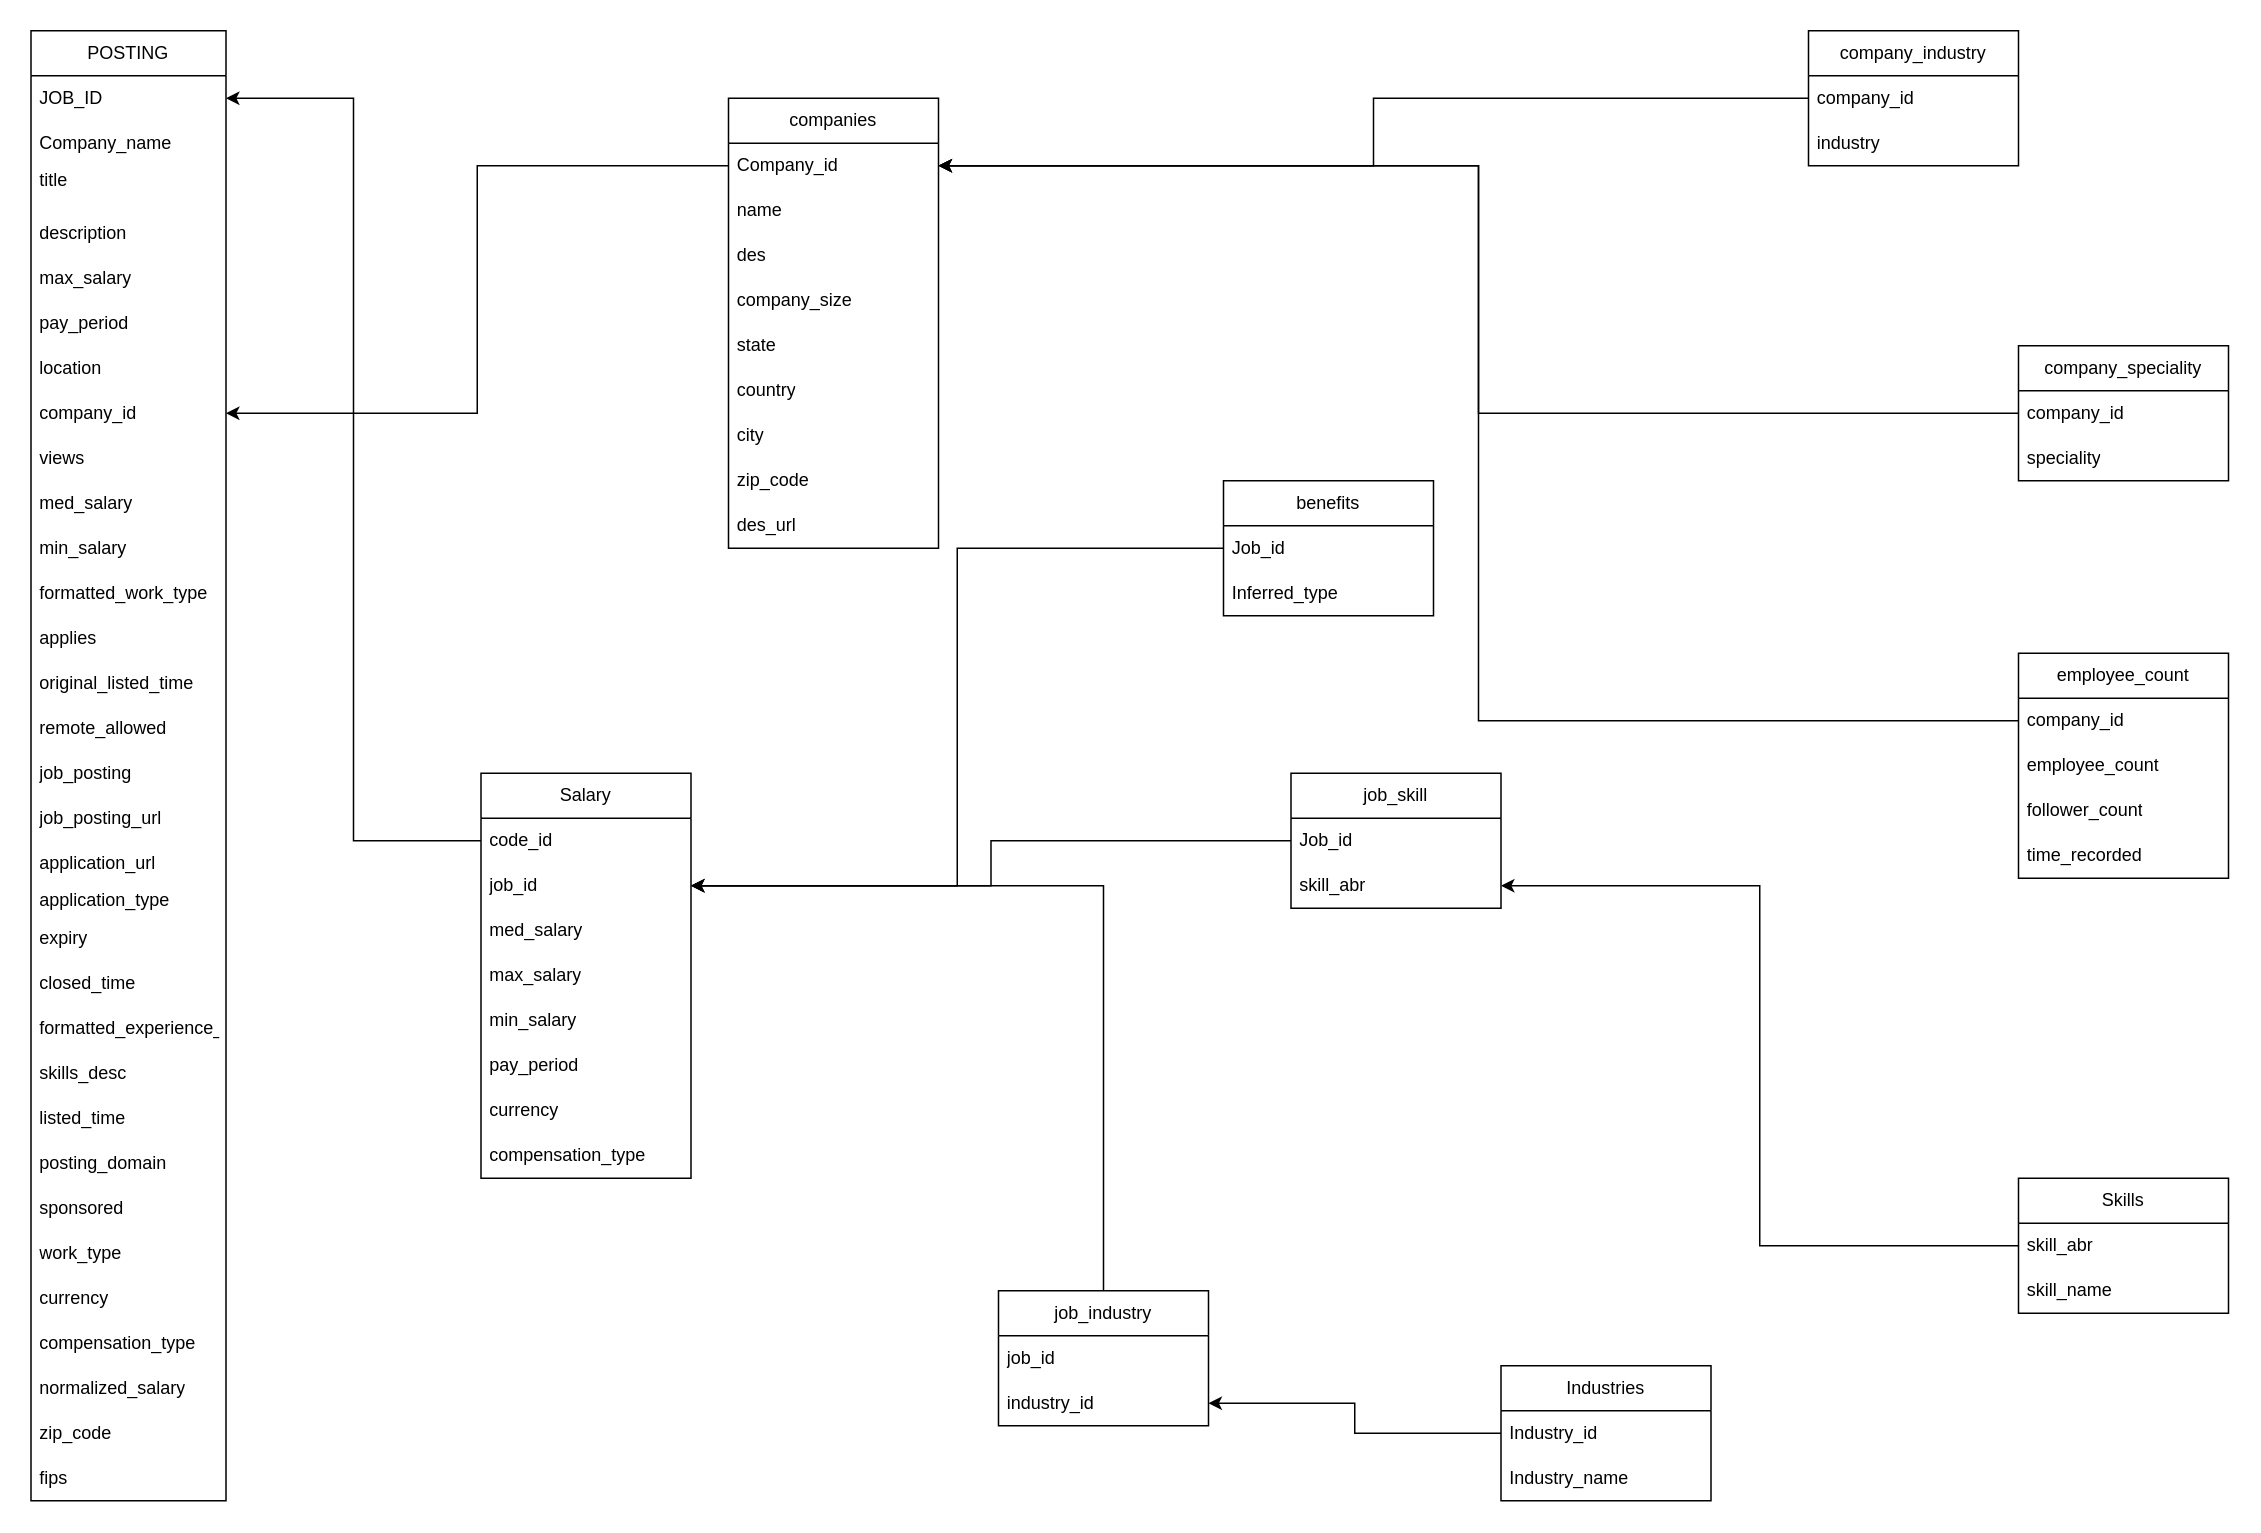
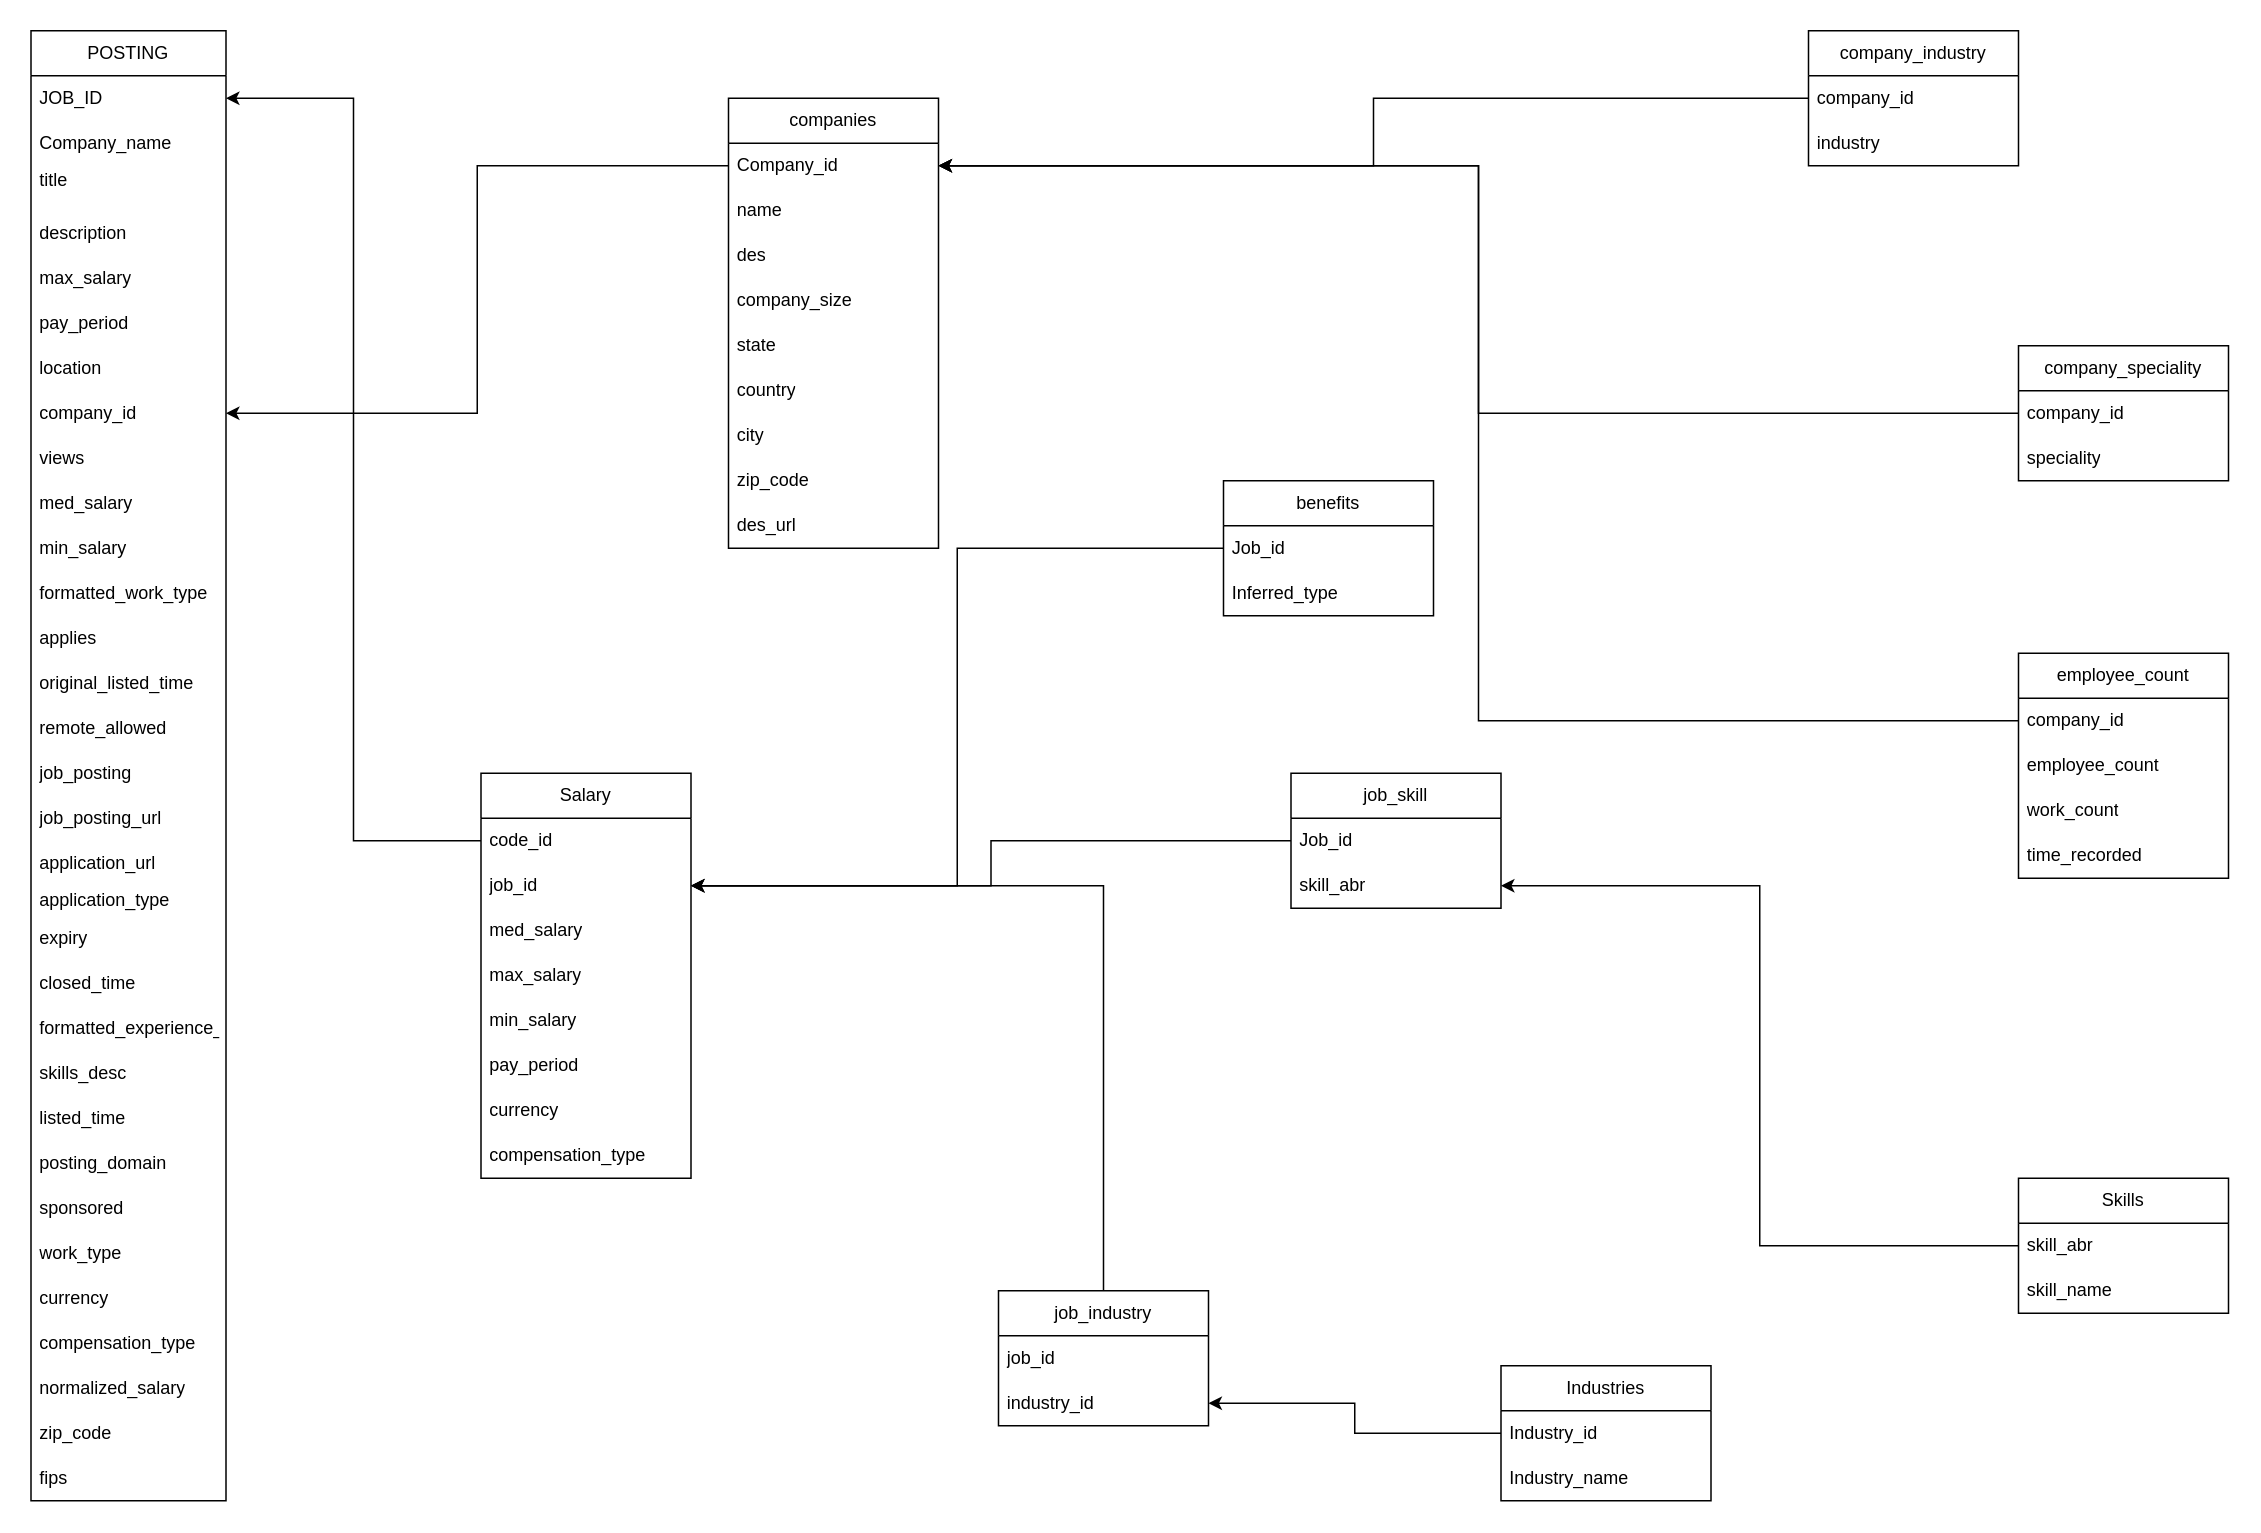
- <mxCell id="56" value="follower_count" style="text;strokeColor=none;fillColor=none;align=left;verticalAlign=middle;spacingLeft=4;spacingRight=4;overflow=hidden;points=[[0,0.5],[1,0.5]];portConstraint=eastwest;rotatable=0;whiteSpace=wrap;html=1;" parent="53" vertex="1"><mxGeometry y="90" width="140" height="30" as="geometry" /></mxCell>
+ <mxCell id="56" value="work_count" style="text;strokeColor=none;fillColor=none;align=left;verticalAlign=middle;spacingLeft=4;spacingRight=4;overflow=hidden;points=[[0,0.5],[1,0.5]];portConstraint=eastwest;rotatable=0;whiteSpace=wrap;html=1;" parent="53" vertex="1"><mxGeometry y="90" width="140" height="30" as="geometry" /></mxCell>
